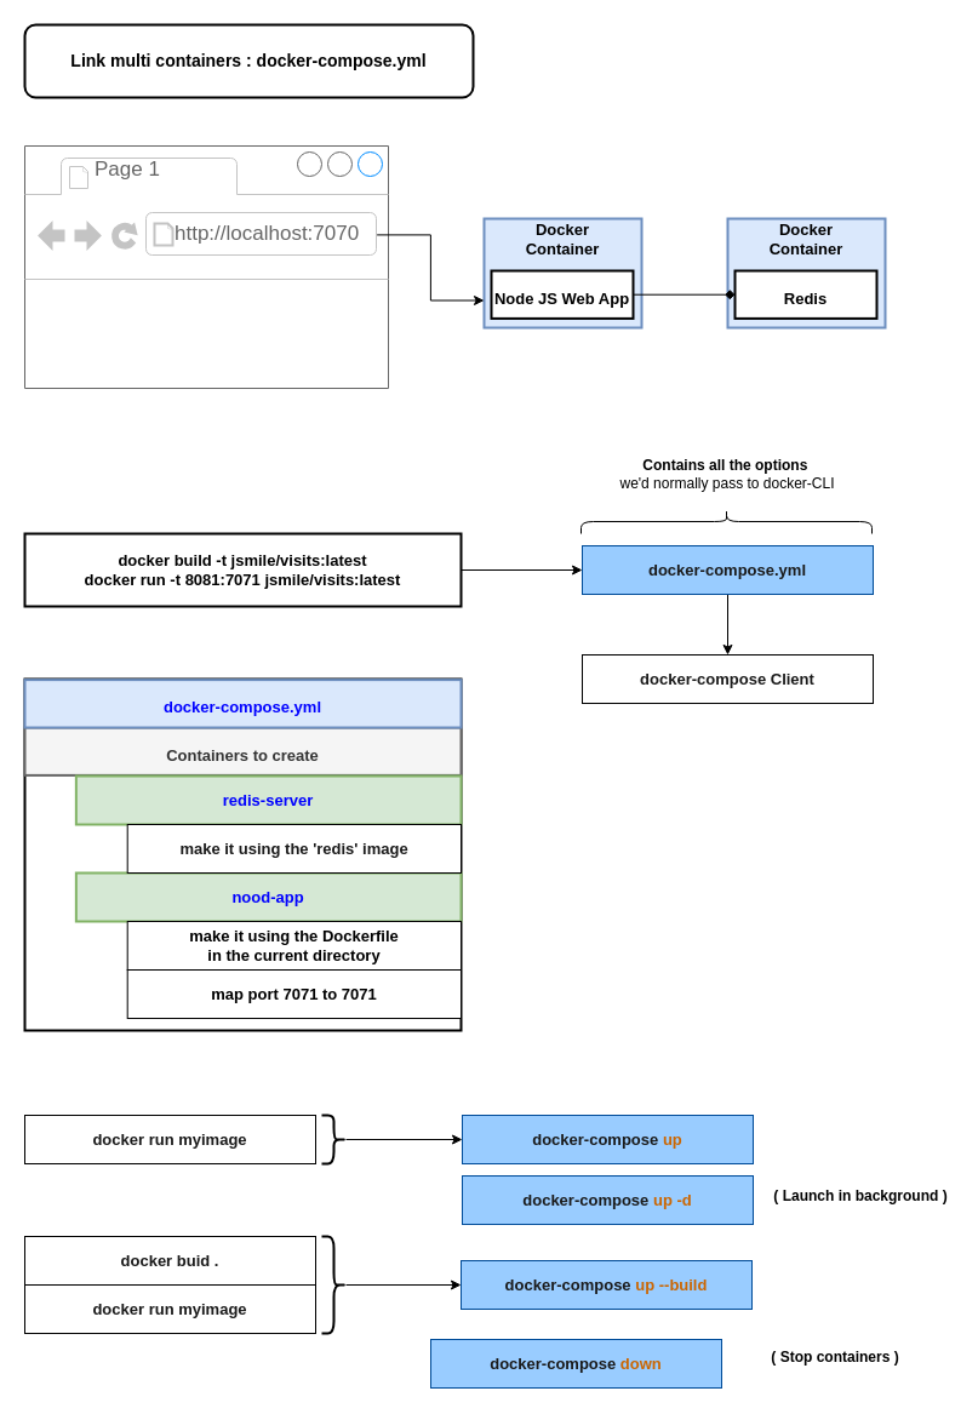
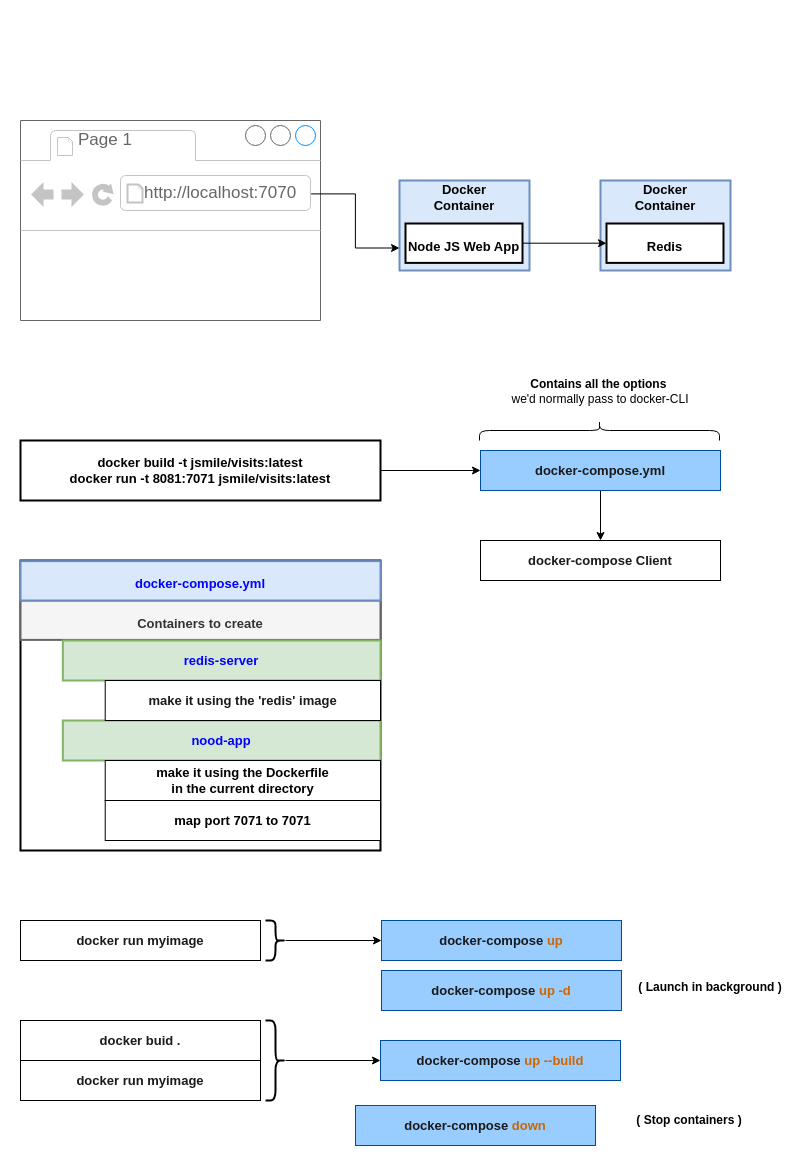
- <mxCell id="7" value="&lt;font style=&quot;font-size: 14px&quot;&gt;&lt;b&gt;Link multi containers : docker-compose.yml&lt;/b&gt;&lt;/font&gt;" style="rounded=1;whiteSpace=wrap;html=1;strokeWidth=2;" vertex="1" parent="1"><mxGeometry x="20" y="20" width="370" height="60" as="geometry" /></mxCell>
- <mxCell id="19" style="edgeStyle=orthogonalEdgeStyle;rounded=0;orthogonalLoop=1;jettySize=auto;html=1;entryX=0;entryY=0.5;entryDx=0;entryDy=0;endArrow=diamond;" edge="1" parent="1" source="11" target="16"><mxGeometry relative="1" as="geometry" /></mxCell>
+ <mxCell id="19" style="edgeStyle=orthogonalEdgeStyle;rounded=0;orthogonalLoop=1;jettySize=auto;html=1;entryX=0;entryY=0.5;entryDx=0;entryDy=0;" edge="1" parent="1" source="11" target="16"><mxGeometry relative="1" as="geometry" /></mxCell>
